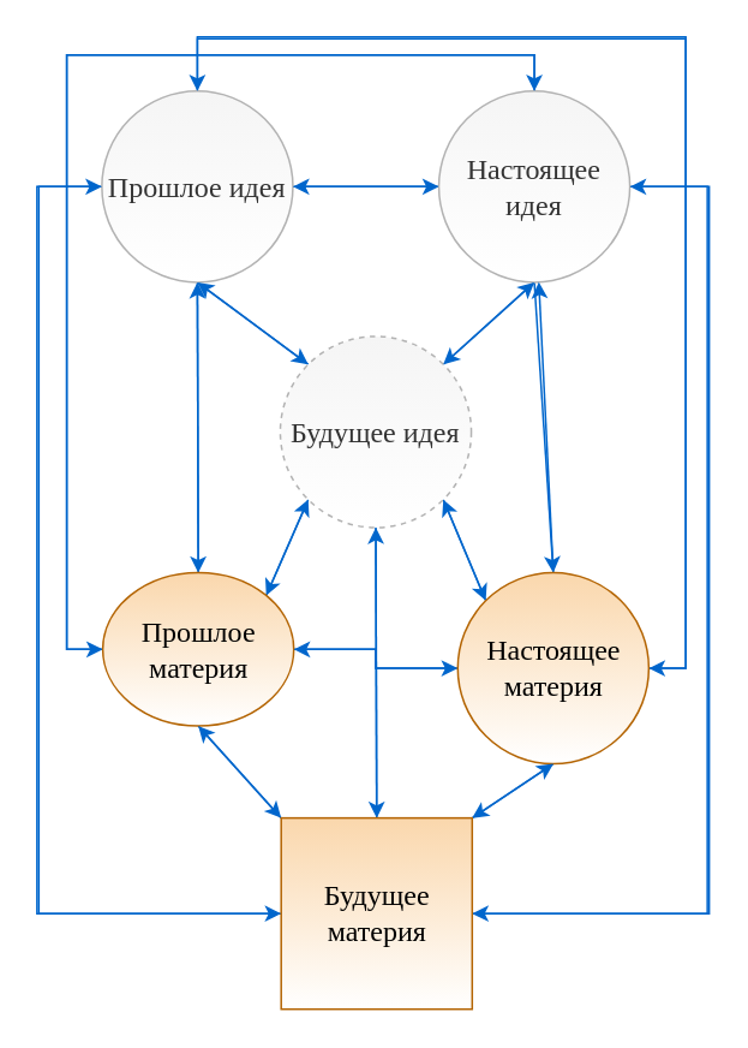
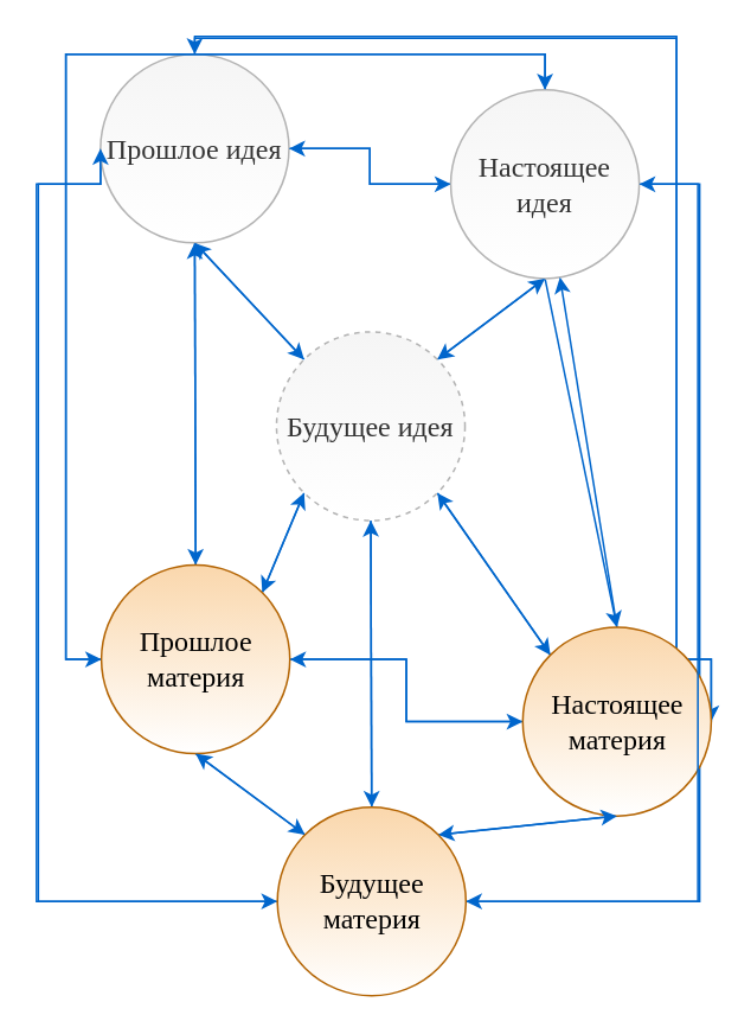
- <mxCell id="7" value="Прошлое идея" style="ellipse;whiteSpace=wrap;html=1;aspect=fixed;fontFamily=Tahoma;fontSize=16;fillColor=#f5f5f5;fontColor=#333333;strokeColor=#B3B3B3;gradientColor=#ffffff;sketch=0;" parent="1" vertex="1"><mxGeometry x="56" y="50" width="106" height="106" as="geometry" /></mxCell>
+ <mxCell id="7" value="Прошлое идея" style="ellipse;whiteSpace=wrap;html=1;aspect=fixed;fontFamily=Tahoma;fontSize=16;fillColor=#f5f5f5;fontColor=#333333;strokeColor=#B3B3B3;gradientColor=#ffffff;sketch=0;" parent="1" vertex="1"><mxGeometry x="56" y="30" width="106" height="106" as="geometry" /></mxCell>
- <mxCell id="13" value="Настоящее идея" style="ellipse;whiteSpace=wrap;html=1;aspect=fixed;fontFamily=Tahoma;fontSize=16;fillColor=#f5f5f5;fontColor=#333333;strokeColor=#B3B3B3;gradientColor=#ffffff;" parent="1" vertex="1"><mxGeometry x="243" y="50" width="106" height="106" as="geometry" /></mxCell>
+ <mxCell id="13" value="Настоящее идея" style="ellipse;whiteSpace=wrap;html=1;aspect=fixed;fontFamily=Tahoma;fontSize=16;fillColor=#f5f5f5;fontColor=#333333;strokeColor=#B3B3B3;gradientColor=#ffffff;" parent="1" vertex="1"><mxGeometry x="253" y="50" width="106" height="106" as="geometry" /></mxCell>
- <mxCell id="25" value="Прошлое материя" style="ellipse;whiteSpace=wrap;html=1;aspect=fixed;fontFamily=Tahoma;fontSize=16;fillColor=#fad7ac;strokeColor=#b46504;gradientColor=#ffffff;perimeterSpacing=0;gradientDirection=south;" parent="1" vertex="1"><mxGeometry x="56.5" y="317" width="106" height="85" as="geometry" /></mxCell>
+ <mxCell id="25" value="Прошлое материя" style="ellipse;whiteSpace=wrap;html=1;aspect=fixed;fontFamily=Tahoma;fontSize=16;fillColor=#fad7ac;strokeColor=#b46504;gradientColor=#ffffff;perimeterSpacing=0;gradientDirection=south;" parent="1" vertex="1"><mxGeometry x="56.5" y="317" width="106" height="106" as="geometry" /></mxCell>
- <mxCell id="31" value="Настоящее материя" style="ellipse;whiteSpace=wrap;html=1;aspect=fixed;fontFamily=Tahoma;fontSize=16;fillColor=#fad7ac;strokeColor=#b46504;gradientColor=#ffffff;" parent="1" vertex="1"><mxGeometry x="253.5" y="317" width="106" height="106" as="geometry" /></mxCell>
+ <mxCell id="31" value="Настоящее материя" style="ellipse;whiteSpace=wrap;html=1;aspect=fixed;fontFamily=Tahoma;fontSize=16;fillColor=#fad7ac;strokeColor=#b46504;gradientColor=#ffffff;" parent="1" vertex="1"><mxGeometry x="293.5" y="352" width="106" height="106" as="geometry" /></mxCell>
- <mxCell id="37" value="Будущее материя" style="whiteSpace=wrap;html=1;aspect=fixed;fontFamily=Tahoma;fontSize=16;fillColor=#fad7ac;strokeColor=#b46504;gradientColor=#ffffff;rounded=0;" parent="1" vertex="1"><mxGeometry x="155.5" y="453" width="106" height="106" as="geometry" /></mxCell>
+ <mxCell id="37" value="Будущее материя" style="ellipse;whiteSpace=wrap;html=1;aspect=fixed;fontFamily=Tahoma;fontSize=16;fillColor=#fad7ac;strokeColor=#b46504;gradientColor=#ffffff;" parent="1" vertex="1"><mxGeometry x="155.5" y="453" width="106" height="106" as="geometry" /></mxCell>
